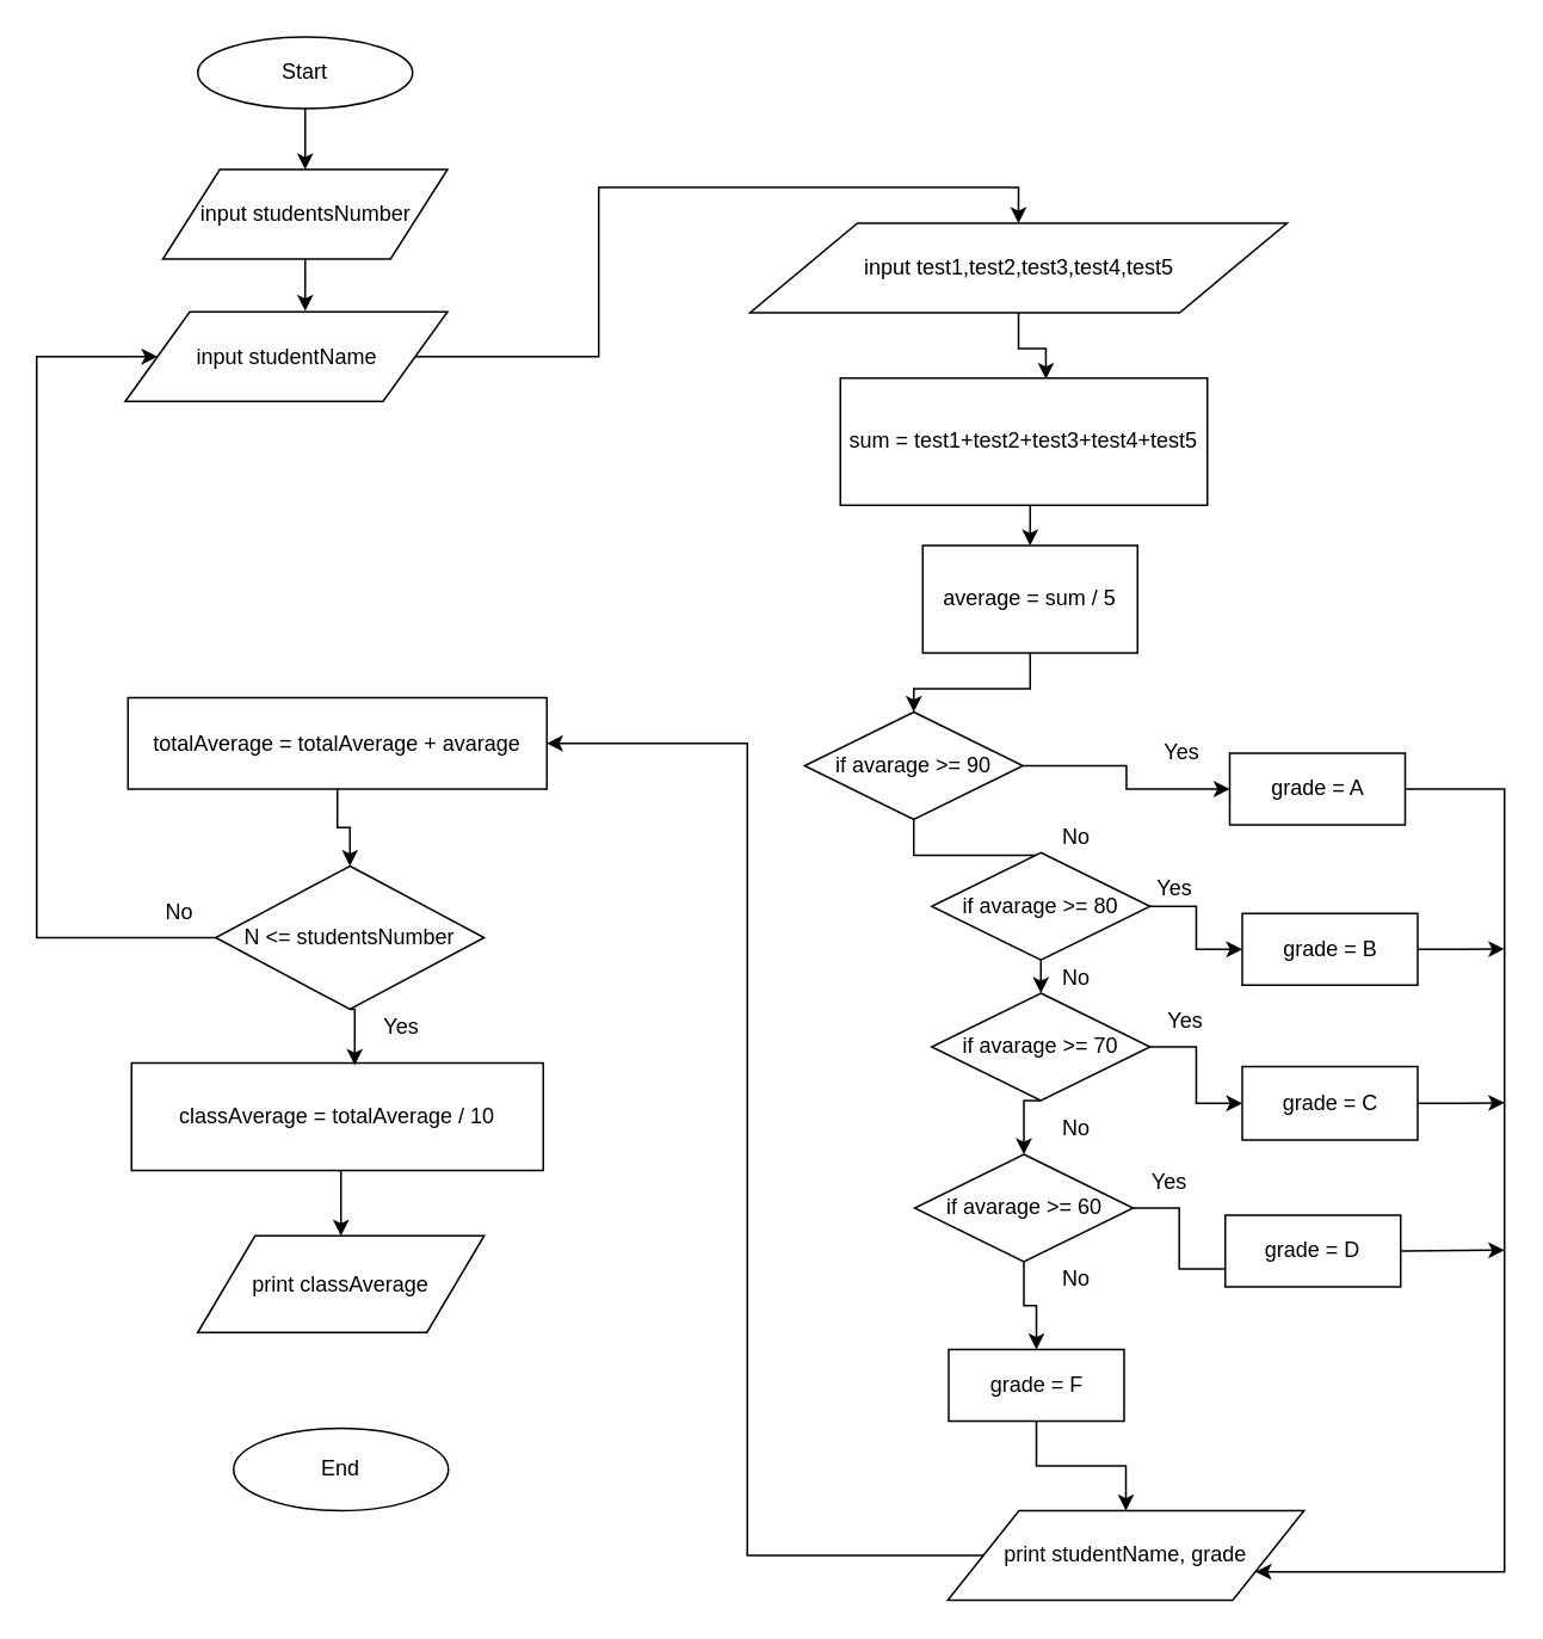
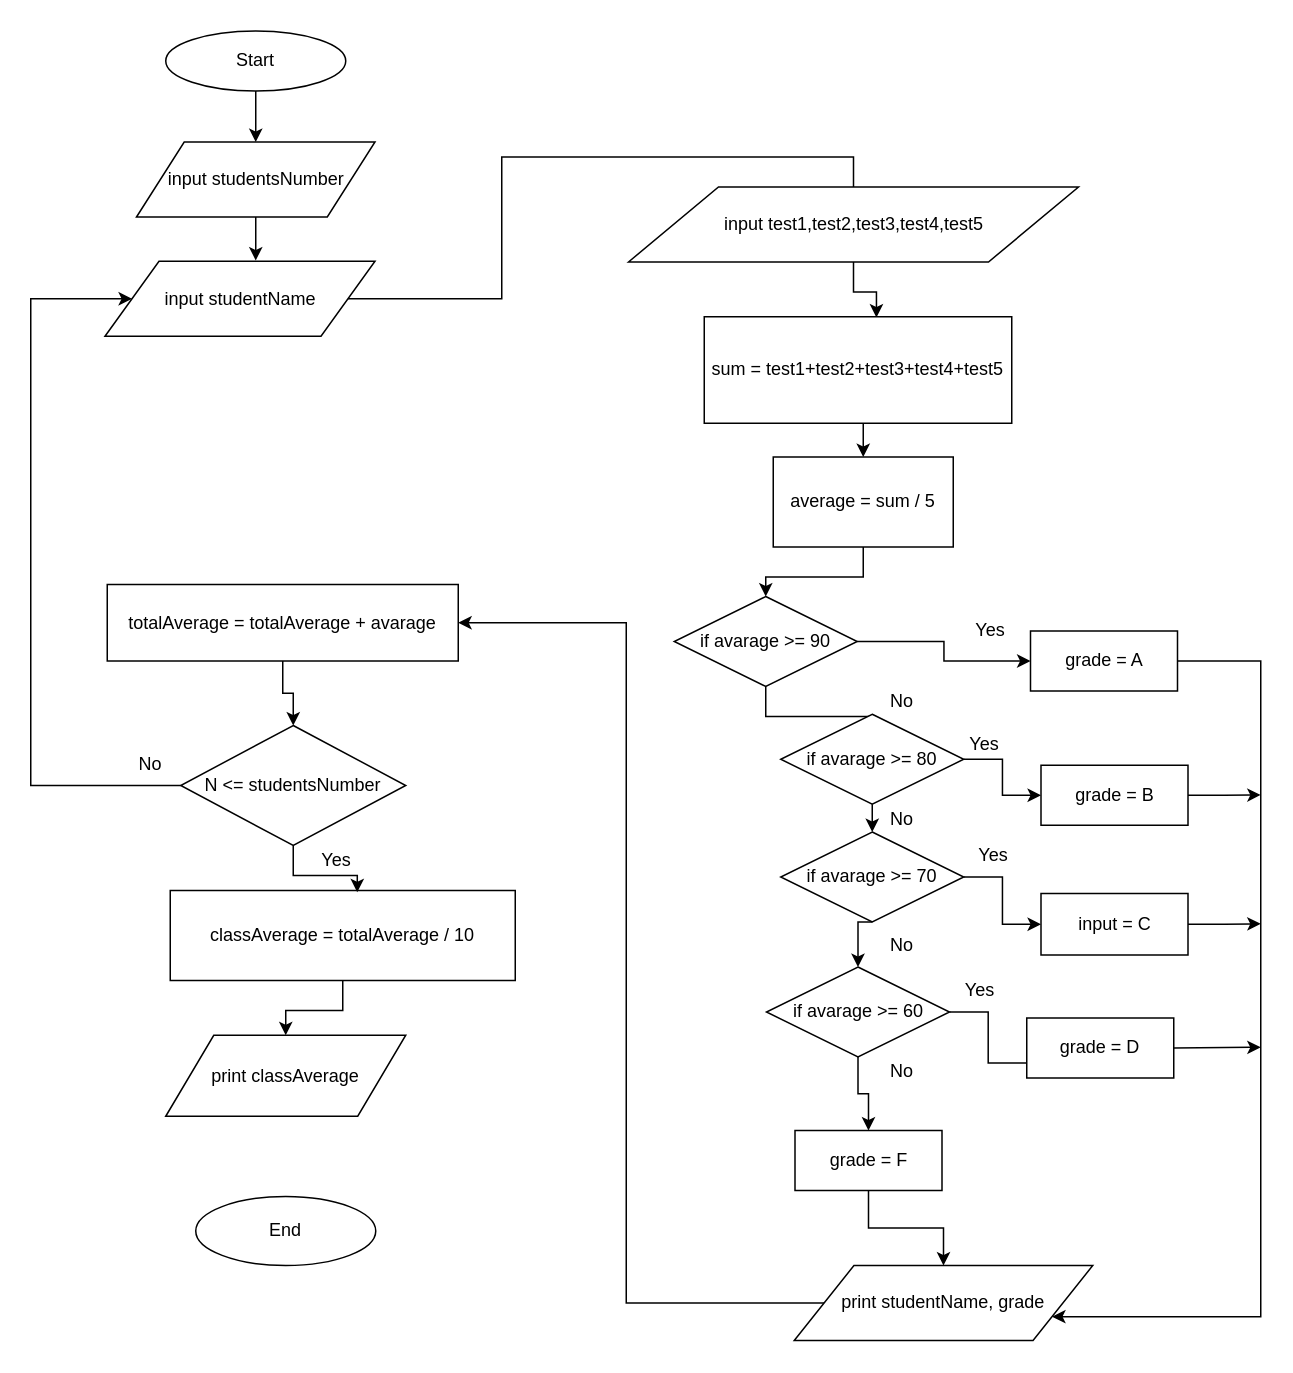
- <mxCell id="40" style="edgeStyle=orthogonalEdgeStyle;rounded=0;orthogonalLoop=1;jettySize=auto;html=1;entryX=0.5;entryY=0;entryDx=0;entryDy=0;" edge="1" parent="1" source="41" target="3"><mxGeometry relative="1" as="geometry" /></mxCell>
+ <mxCell id="40" style="edgeStyle=orthogonalEdgeStyle;rounded=0;orthogonalLoop=1;jettySize=auto;html=1;entryX=0.5;entryY=0;entryDx=0;entryDy=0;endArrow=none;" edge="1" parent="1" source="41" target="3"><mxGeometry relative="1" as="geometry" /></mxCell>
- <mxCell id="25" value="grade = C" style="shape=parallelogram;perimeter=parallelogramPerimeter;whiteSpace=wrap;html=1;size=0;" vertex="1" parent="1"><mxGeometry x="693.5" y="595" width="98" height="41" as="geometry" /></mxCell>
+ <mxCell id="25" value="input = C" style="shape=parallelogram;perimeter=parallelogramPerimeter;whiteSpace=wrap;html=1;size=0;" vertex="1" parent="1"><mxGeometry x="693.5" y="595" width="98" height="41" as="geometry" /></mxCell>
- <mxCell id="45" value="&lt;span style=&quot;font-size: 12px&quot;&gt;classAverage = totalAverage / 10&lt;/span&gt;" style="rounded=0;whiteSpace=wrap;html=1;" vertex="1" parent="1"><mxGeometry x="73" y="593" width="230" height="60" as="geometry" /></mxCell>
+ <mxCell id="45" value="&lt;span style=&quot;font-size: 12px&quot;&gt;classAverage = totalAverage / 10&lt;/span&gt;" style="rounded=0;whiteSpace=wrap;html=1;" vertex="1" parent="1"><mxGeometry x="113" y="593" width="230" height="60" as="geometry" /></mxCell>
